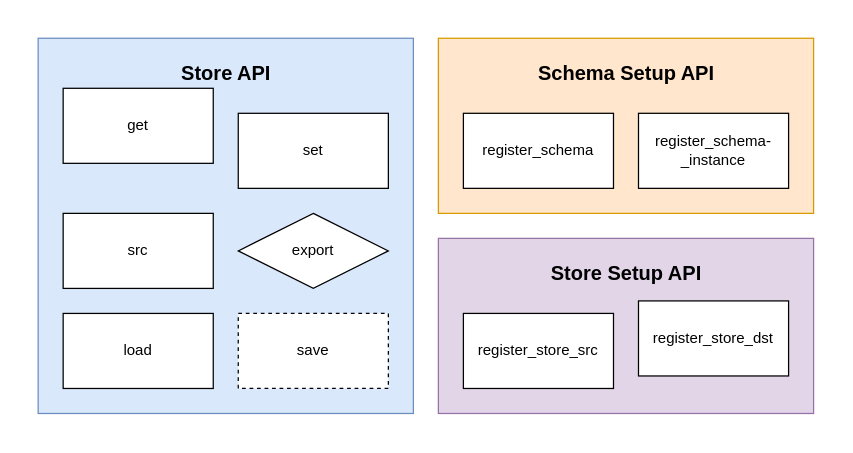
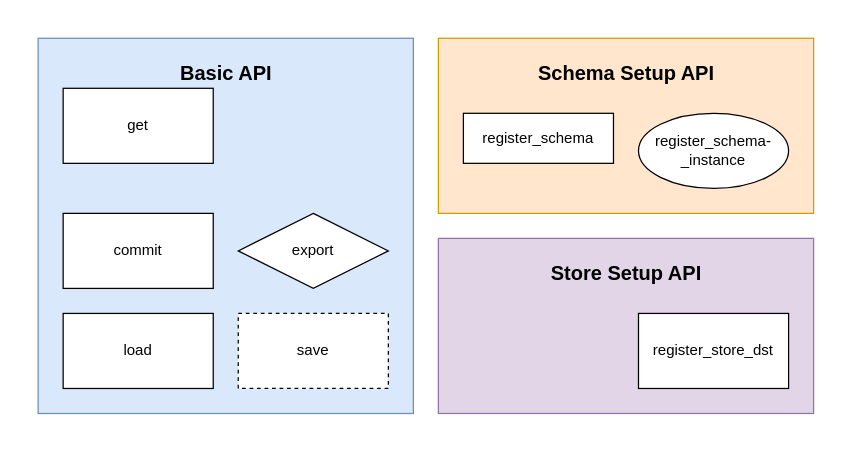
- <mxCell id="3" value="&lt;b&gt;&lt;font style=&quot;font-size: 16px ; line-height: 2.8&quot;&gt;Store API&lt;/font&gt;&lt;/b&gt;" style="html=1;dropTarget=0;verticalAlign=top;fillColor=#dae8fc;strokeColor=#6c8ebf;" parent="1" vertex="1"><mxGeometry x="30" y="30" width="300" height="300" as="geometry" /></mxCell>
+ <mxCell id="3" value="&lt;b&gt;&lt;font style=&quot;font-size: 16px ; line-height: 2.8&quot;&gt;Basic API&lt;/font&gt;&lt;/b&gt;" style="html=1;dropTarget=0;verticalAlign=top;fillColor=#dae8fc;strokeColor=#6c8ebf;" parent="1" vertex="1"><mxGeometry x="30" y="30" width="300" height="300" as="geometry" /></mxCell>
- <mxCell id="6" value="set" style="rounded=0;whiteSpace=wrap;html=1;" parent="1" vertex="1"><mxGeometry x="190" y="90" width="120" height="60" as="geometry" /></mxCell>
- <mxCell id="11" value="register_schema" style="rounded=0;whiteSpace=wrap;html=1;" parent="1" vertex="1"><mxGeometry x="370" y="90" width="120" height="60" as="geometry" /></mxCell>
+ <mxCell id="11" value="register_schema" style="rounded=0;whiteSpace=wrap;html=1;" parent="1" vertex="1"><mxGeometry x="370" y="90" width="120" height="40" as="geometry" /></mxCell>
- <mxCell id="12" value="register_schema-&lt;br&gt;_instance" style="rounded=0;whiteSpace=wrap;html=1;" parent="1" vertex="1"><mxGeometry x="510" y="90" width="120" height="60" as="geometry" /></mxCell>
+ <mxCell id="12" value="register_schema-&lt;br&gt;_instance" style="ellipse;whiteSpace=wrap;html=1;" parent="1" vertex="1"><mxGeometry x="510" y="90" width="120" height="60" as="geometry" /></mxCell>
- <mxCell id="7" value="src" style="rounded=0;whiteSpace=wrap;html=1;" parent="1" vertex="1"><mxGeometry x="50" y="170" width="120" height="60" as="geometry" /></mxCell>
+ <mxCell id="7" value="commit" style="rounded=0;whiteSpace=wrap;html=1;" parent="1" vertex="1"><mxGeometry x="50" y="170" width="120" height="60" as="geometry" /></mxCell>
- <mxCell id="15" value="register_store_dst" style="rounded=0;whiteSpace=wrap;html=1;" parent="1" vertex="1"><mxGeometry x="510" y="240" width="120" height="60" as="geometry" /></mxCell>
+ <mxCell id="15" value="register_store_dst" style="rounded=0;whiteSpace=wrap;html=1;" parent="1" vertex="1"><mxGeometry x="510" y="250" width="120" height="60" as="geometry" /></mxCell>
- <mxCell id="14" value="register_store_src" style="rounded=0;whiteSpace=wrap;html=1;" parent="1" vertex="1"><mxGeometry x="370" y="250" width="120" height="60" as="geometry" /></mxCell>
